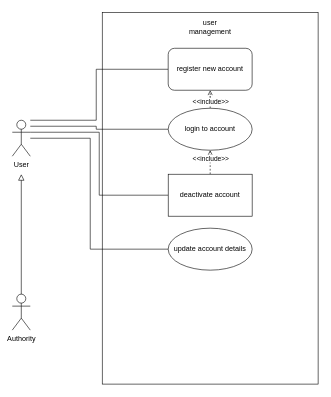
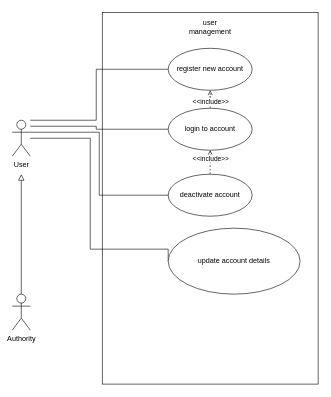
- <mxCell id="9" value="register new account" style="whiteSpace=wrap;html=1;rounded=1;" vertex="1" parent="1"><mxGeometry x="280" y="80" width="140" height="70" as="geometry" /></mxCell>
+ <mxCell id="9" value="register new account" style="ellipse;whiteSpace=wrap;html=1;" vertex="1" parent="1"><mxGeometry x="280" y="80" width="140" height="70" as="geometry" /></mxCell>
- <mxCell id="15" value="deactivate account" style="whiteSpace=wrap;html=1;rounded=0;" vertex="1" parent="1"><mxGeometry x="280" y="290" width="140" height="70" as="geometry" /></mxCell>
+ <mxCell id="15" value="deactivate account" style="ellipse;whiteSpace=wrap;html=1;" vertex="1" parent="1"><mxGeometry x="280" y="290" width="140" height="70" as="geometry" /></mxCell>
- <mxCell id="16" value="update account details" style="ellipse;whiteSpace=wrap;html=1;" vertex="1" parent="1"><mxGeometry x="280" y="380" width="140" height="70" as="geometry" /></mxCell>
+ <mxCell id="16" value="update account details" style="ellipse;whiteSpace=wrap;html=1;" vertex="1" parent="1"><mxGeometry x="280" y="380" width="220" height="110" as="geometry" /></mxCell>
